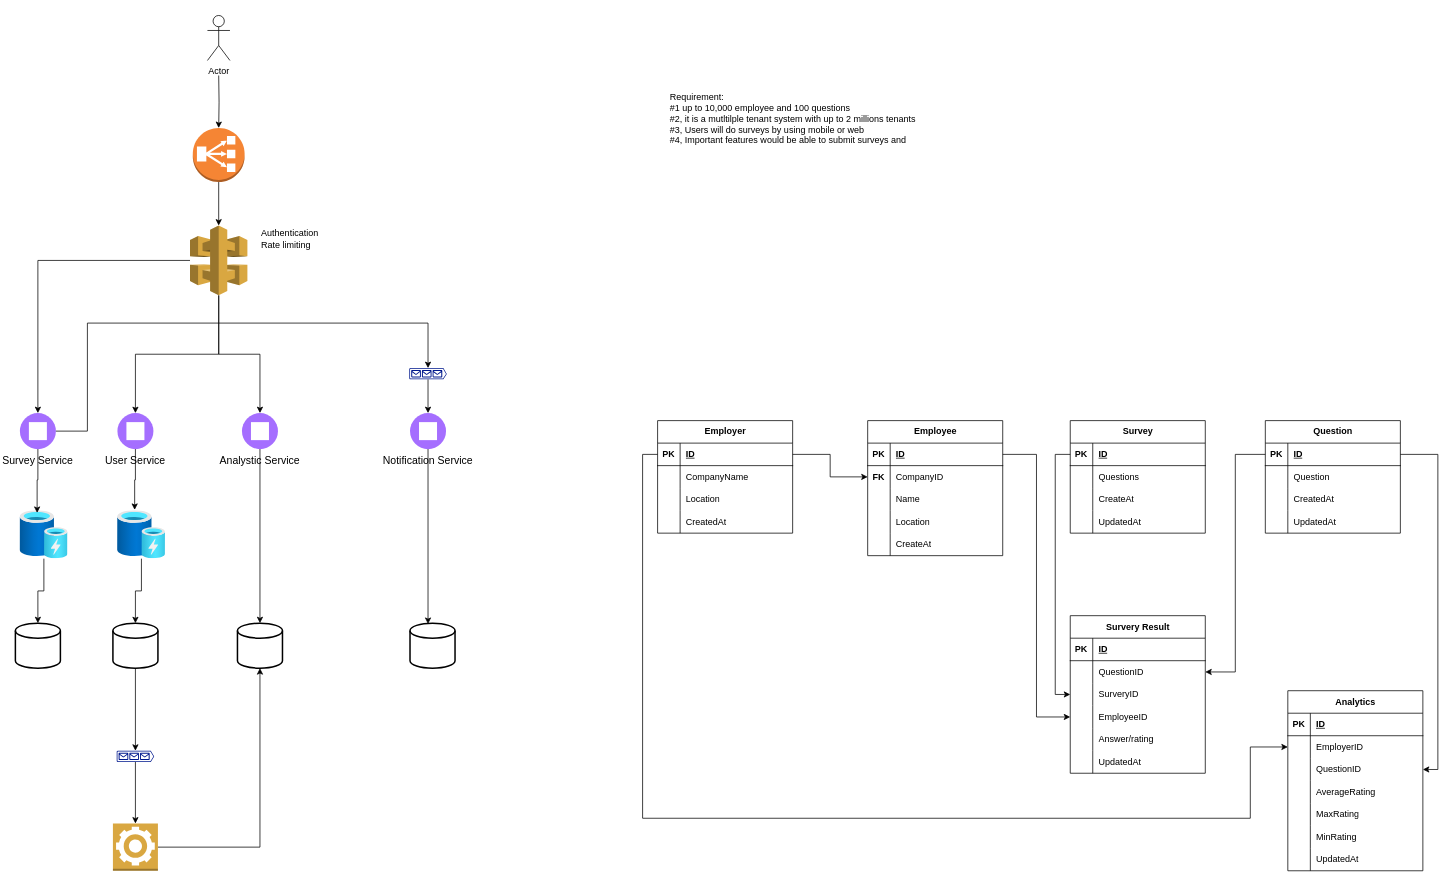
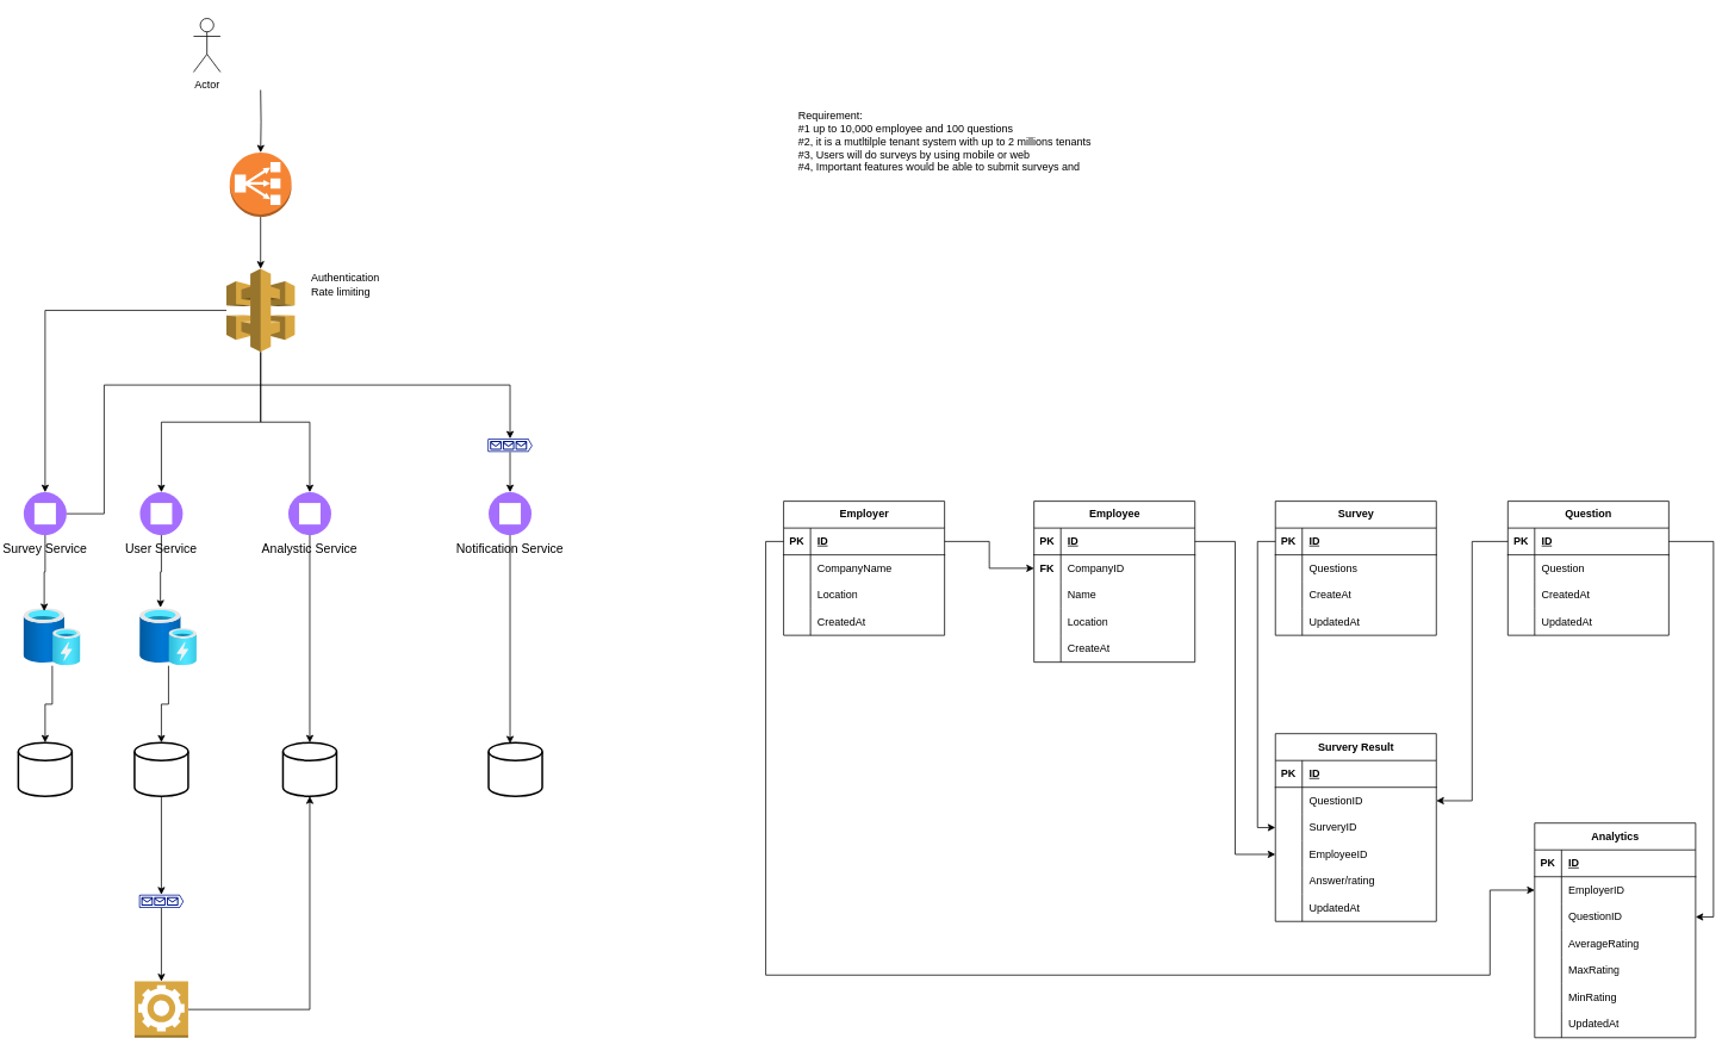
- <mxCell id="110" value="Actor" style="shape=umlActor;verticalLabelPosition=bottom;verticalAlign=top;html=1;outlineConnect=0;" vertex="1" parent="1"><mxGeometry x="276" y="20" width="30" height="60" as="geometry" /></mxCell>
+ <mxCell id="110" value="Actor" style="shape=umlActor;verticalLabelPosition=bottom;verticalAlign=top;html=1;outlineConnect=0;" vertex="1" parent="1"><mxGeometry x="216" y="20" width="30" height="60" as="geometry" /></mxCell>
